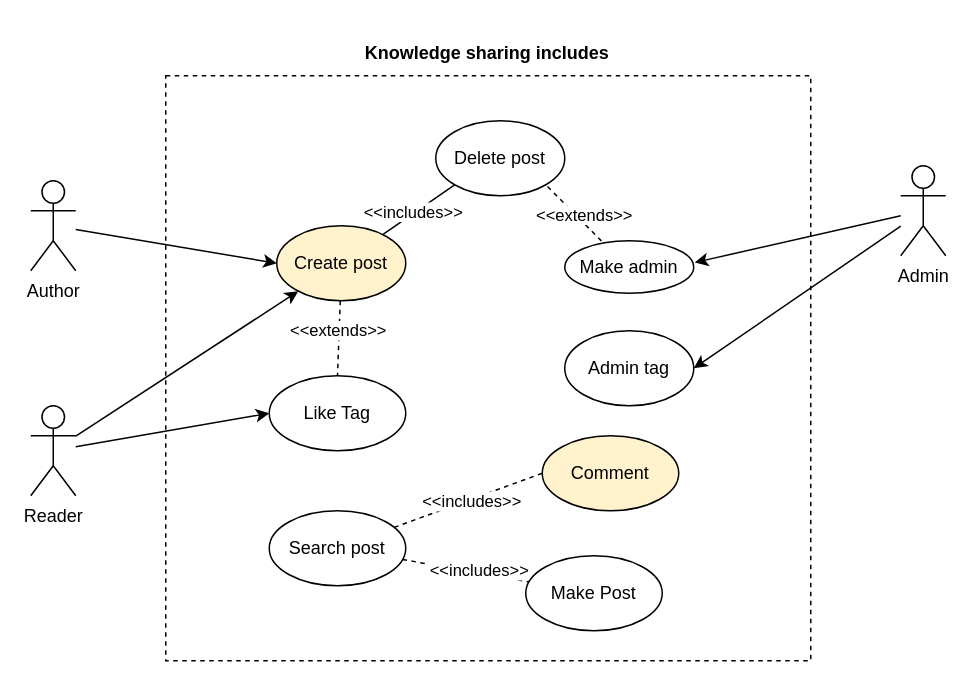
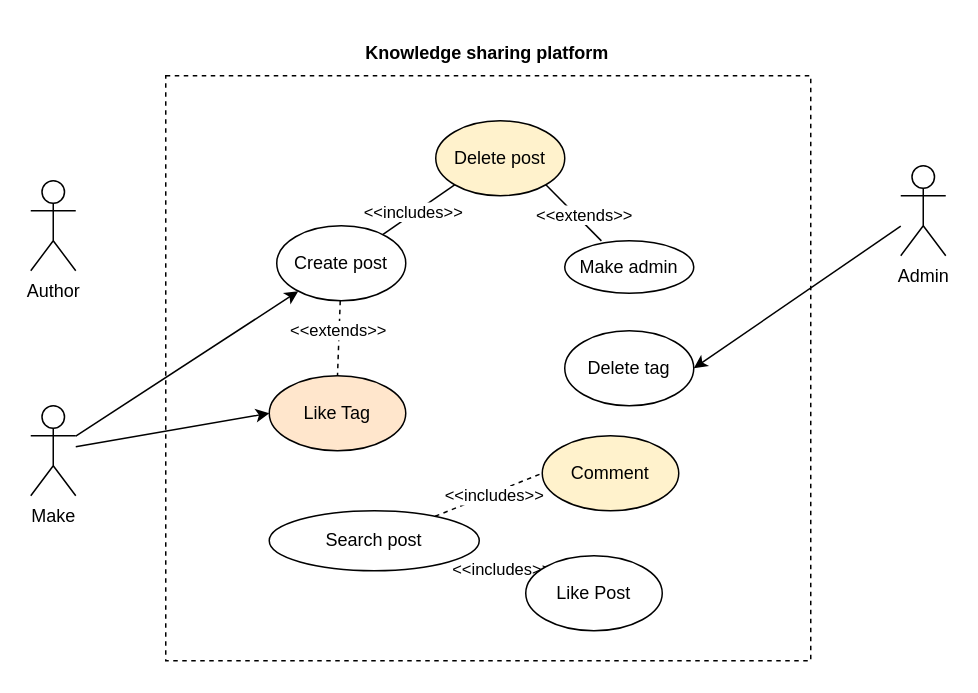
- <mxCell id="3" value="&lt;b&gt;Knowledge sharing includes&lt;/b&gt;" style="text;html=1;align=center;verticalAlign=middle;resizable=0;points=[];autosize=1;strokeColor=none;fillColor=none;" vertex="1" parent="1"><mxGeometry x="229" y="20" width="190" height="30" as="geometry" /></mxCell>
+ <mxCell id="3" value="&lt;b&gt;Knowledge sharing platform&lt;/b&gt;" style="text;html=1;align=center;verticalAlign=middle;resizable=0;points=[];autosize=1;strokeColor=none;fillColor=none;" vertex="1" parent="1"><mxGeometry x="229" y="20" width="190" height="30" as="geometry" /></mxCell>
- <mxCell id="22" value="Delete post" style="ellipse;whiteSpace=wrap;html=1;" vertex="1" parent="1"><mxGeometry x="290" y="80" width="86" height="50" as="geometry" /></mxCell>
+ <mxCell id="22" value="Delete post" style="ellipse;whiteSpace=wrap;html=1;fillColor=#fff2cc;" vertex="1" parent="1"><mxGeometry x="290" y="80" width="86" height="50" as="geometry" /></mxCell>
- <mxCell id="26" style="rounded=0;orthogonalLoop=1;jettySize=auto;html=1;entryX=1;entryY=1;entryDx=0;entryDy=0;dashed=1;endArrow=none;endFill=0;exitX=0.284;exitY=0.003;exitDx=0;exitDy=0;exitPerimeter=0;" edge="1" parent="1" source="23" target="22"><mxGeometry relative="1" as="geometry"><mxPoint x="350" y="170" as="sourcePoint" /><mxPoint x="397" y="137" as="targetPoint" /></mxGeometry></mxCell>
+ <mxCell id="26" style="rounded=0;orthogonalLoop=1;jettySize=auto;html=1;entryX=1;entryY=1;entryDx=0;entryDy=0;dashed=0;endArrow=none;endFill=0;exitX=0.284;exitY=0.003;exitDx=0;exitDy=0;exitPerimeter=0;" edge="1" parent="1" source="23" target="22"><mxGeometry relative="1" as="geometry"><mxPoint x="350" y="170" as="sourcePoint" /><mxPoint x="397" y="137" as="targetPoint" /></mxGeometry></mxCell>
- <mxCell id="9" style="rounded=0;orthogonalLoop=1;jettySize=auto;html=1;entryX=1.008;entryY=0.414;entryDx=0;entryDy=0;entryPerimeter=0;" edge="1" parent="1" source="11" target="23"><mxGeometry relative="1" as="geometry" /></mxCell>
- <mxCell id="4" style="rounded=0;orthogonalLoop=1;jettySize=auto;html=1;entryX=0;entryY=0.5;entryDx=0;entryDy=0;" edge="1" parent="1" source="5" target="16"><mxGeometry relative="1" as="geometry" /></mxCell>
- <mxCell id="16" value="Create post" style="ellipse;whiteSpace=wrap;html=1;fillColor=#fff2cc;" vertex="1" parent="1"><mxGeometry x="184" y="150" width="86" height="50" as="geometry" /></mxCell>
+ <mxCell id="16" value="Create post" style="ellipse;whiteSpace=wrap;html=1;" vertex="1" parent="1"><mxGeometry x="184" y="150" width="86" height="50" as="geometry" /></mxCell>
- <mxCell id="29" value="Admin tag" style="ellipse;whiteSpace=wrap;html=1;" vertex="1" parent="1"><mxGeometry x="376" y="220" width="86" height="50" as="geometry" /></mxCell>
+ <mxCell id="29" value="Delete tag" style="ellipse;whiteSpace=wrap;html=1;" vertex="1" parent="1"><mxGeometry x="376" y="220" width="86" height="50" as="geometry" /></mxCell>
- <mxCell id="28" value="Like Tag" style="ellipse;whiteSpace=wrap;html=1;" vertex="1" parent="1"><mxGeometry x="179" y="250" width="91" height="50" as="geometry" /></mxCell>
+ <mxCell id="28" value="Like Tag" style="ellipse;whiteSpace=wrap;html=1;fillColor=#ffe6cc;" vertex="1" parent="1"><mxGeometry x="179" y="250" width="91" height="50" as="geometry" /></mxCell>
- <mxCell id="8" value="Reader" style="shape=umlActor;verticalLabelPosition=bottom;verticalAlign=top;html=1;outlineConnect=0;" vertex="1" parent="1"><mxGeometry x="20" y="270" width="30" height="60" as="geometry" /></mxCell>
+ <mxCell id="8" value="Make" style="shape=umlActor;verticalLabelPosition=bottom;verticalAlign=top;html=1;outlineConnect=0;" vertex="1" parent="1"><mxGeometry x="20" y="270" width="30" height="60" as="geometry" /></mxCell>
- <mxCell id="21" value="Search post" style="ellipse;whiteSpace=wrap;html=1;" vertex="1" parent="1"><mxGeometry x="179" y="340" width="91" height="50" as="geometry" /></mxCell>
+ <mxCell id="21" value="Search post" style="ellipse;whiteSpace=wrap;html=1;" vertex="1" parent="1"><mxGeometry x="179" y="340" width="140" height="40" as="geometry" /></mxCell>
- <mxCell id="24" value="Make Post" style="ellipse;whiteSpace=wrap;html=1;" vertex="1" parent="1"><mxGeometry x="350" y="370" width="91" height="50" as="geometry" /></mxCell>
+ <mxCell id="24" value="Like Post" style="ellipse;whiteSpace=wrap;html=1;" vertex="1" parent="1"><mxGeometry x="350" y="370" width="91" height="50" as="geometry" /></mxCell>
